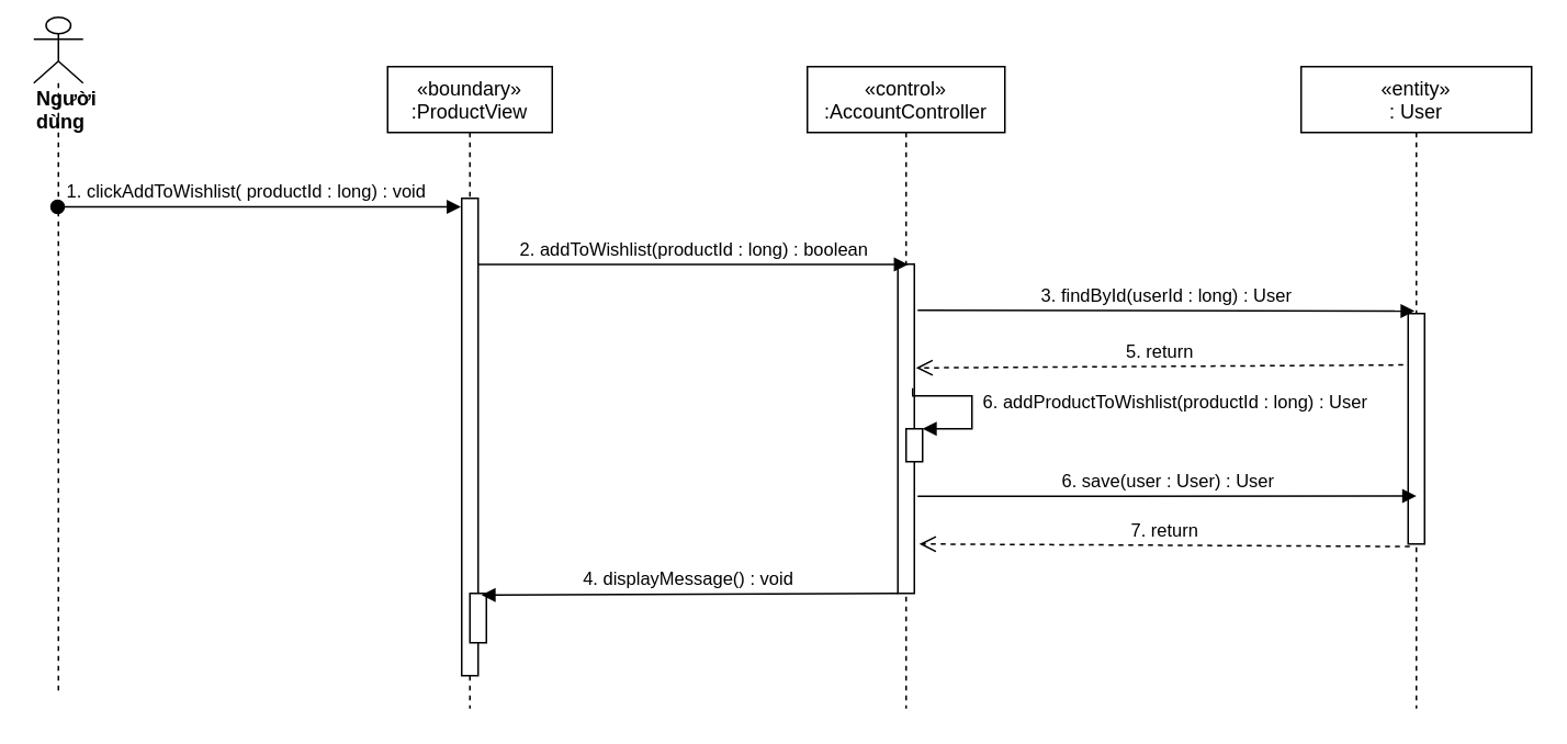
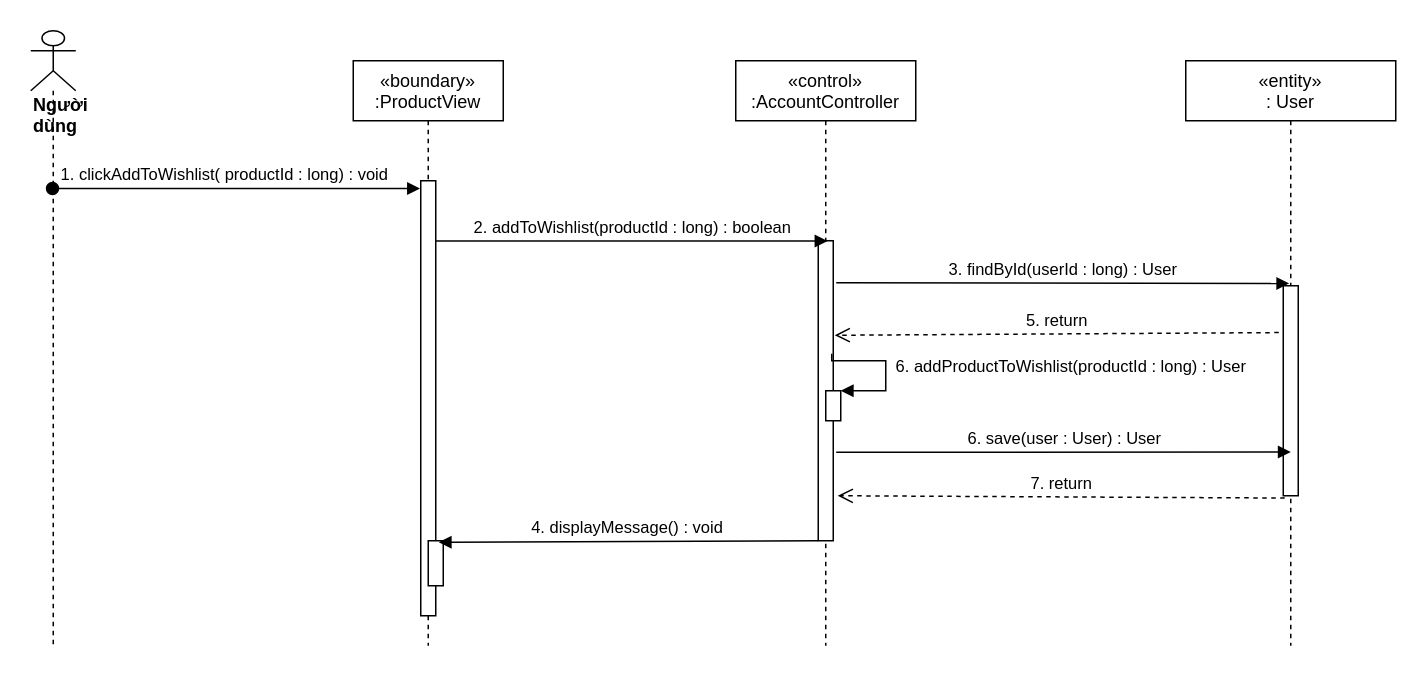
- <mxCell id="7" value="&lt;div&gt;&lt;b&gt;Người dùng&lt;/b&gt;&lt;/div&gt;" style="shape=umlLifeline;participant=umlActor;perimeter=lifelinePerimeter;whiteSpace=wrap;html=1;container=1;collapsible=0;recursiveResize=0;verticalAlign=top;spacingTop=36;outlineConnect=0;align=left;" parent="1" vertex="1"><mxGeometry x="20" y="10" width="30" height="410" as="geometry" /></mxCell>
+ <mxCell id="7" value="&lt;div&gt;&lt;b&gt;Người dùng&lt;/b&gt;&lt;/div&gt;" style="shape=umlLifeline;participant=umlActor;perimeter=lifelinePerimeter;whiteSpace=wrap;html=1;container=1;collapsible=0;recursiveResize=0;verticalAlign=top;spacingTop=36;outlineConnect=0;align=left;" parent="1" vertex="1"><mxGeometry x="20" y="20" width="30" height="410" as="geometry" /></mxCell>
